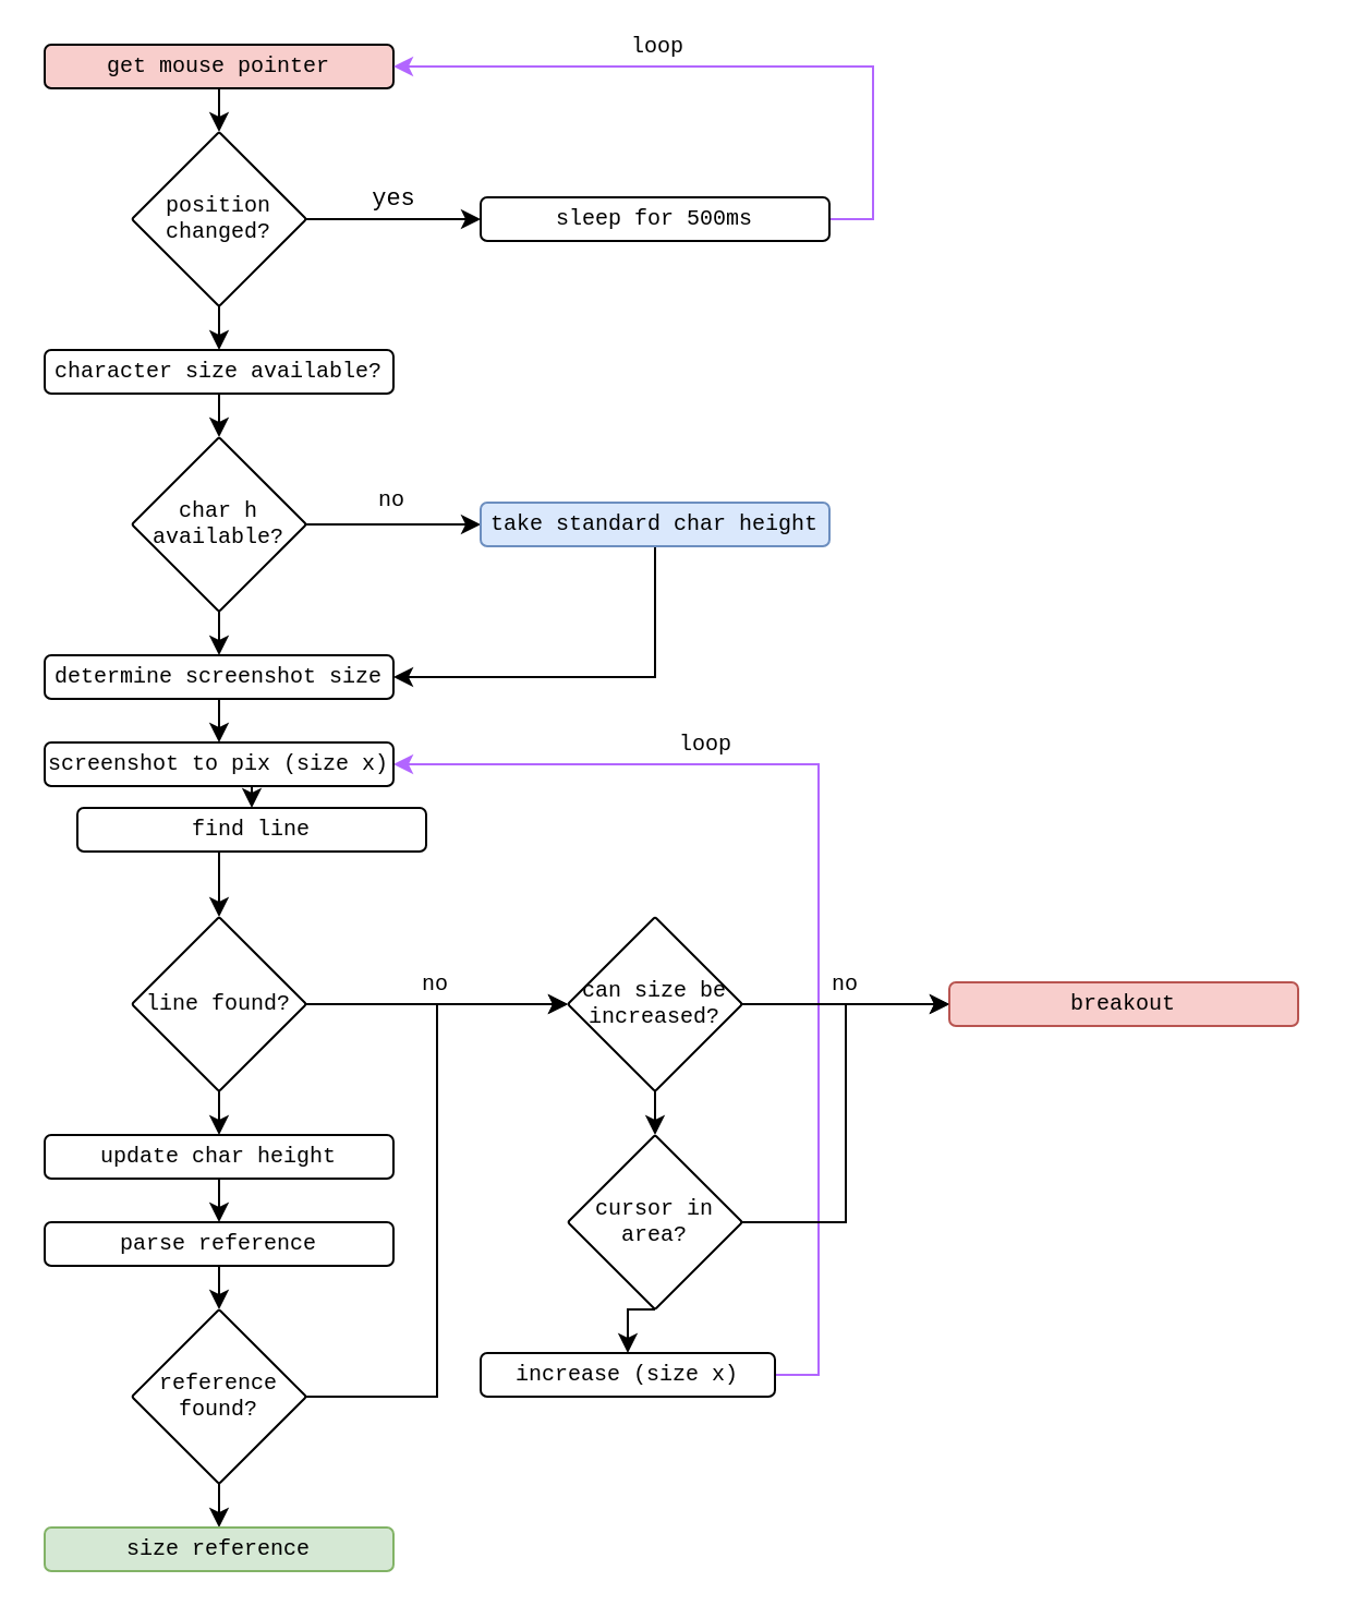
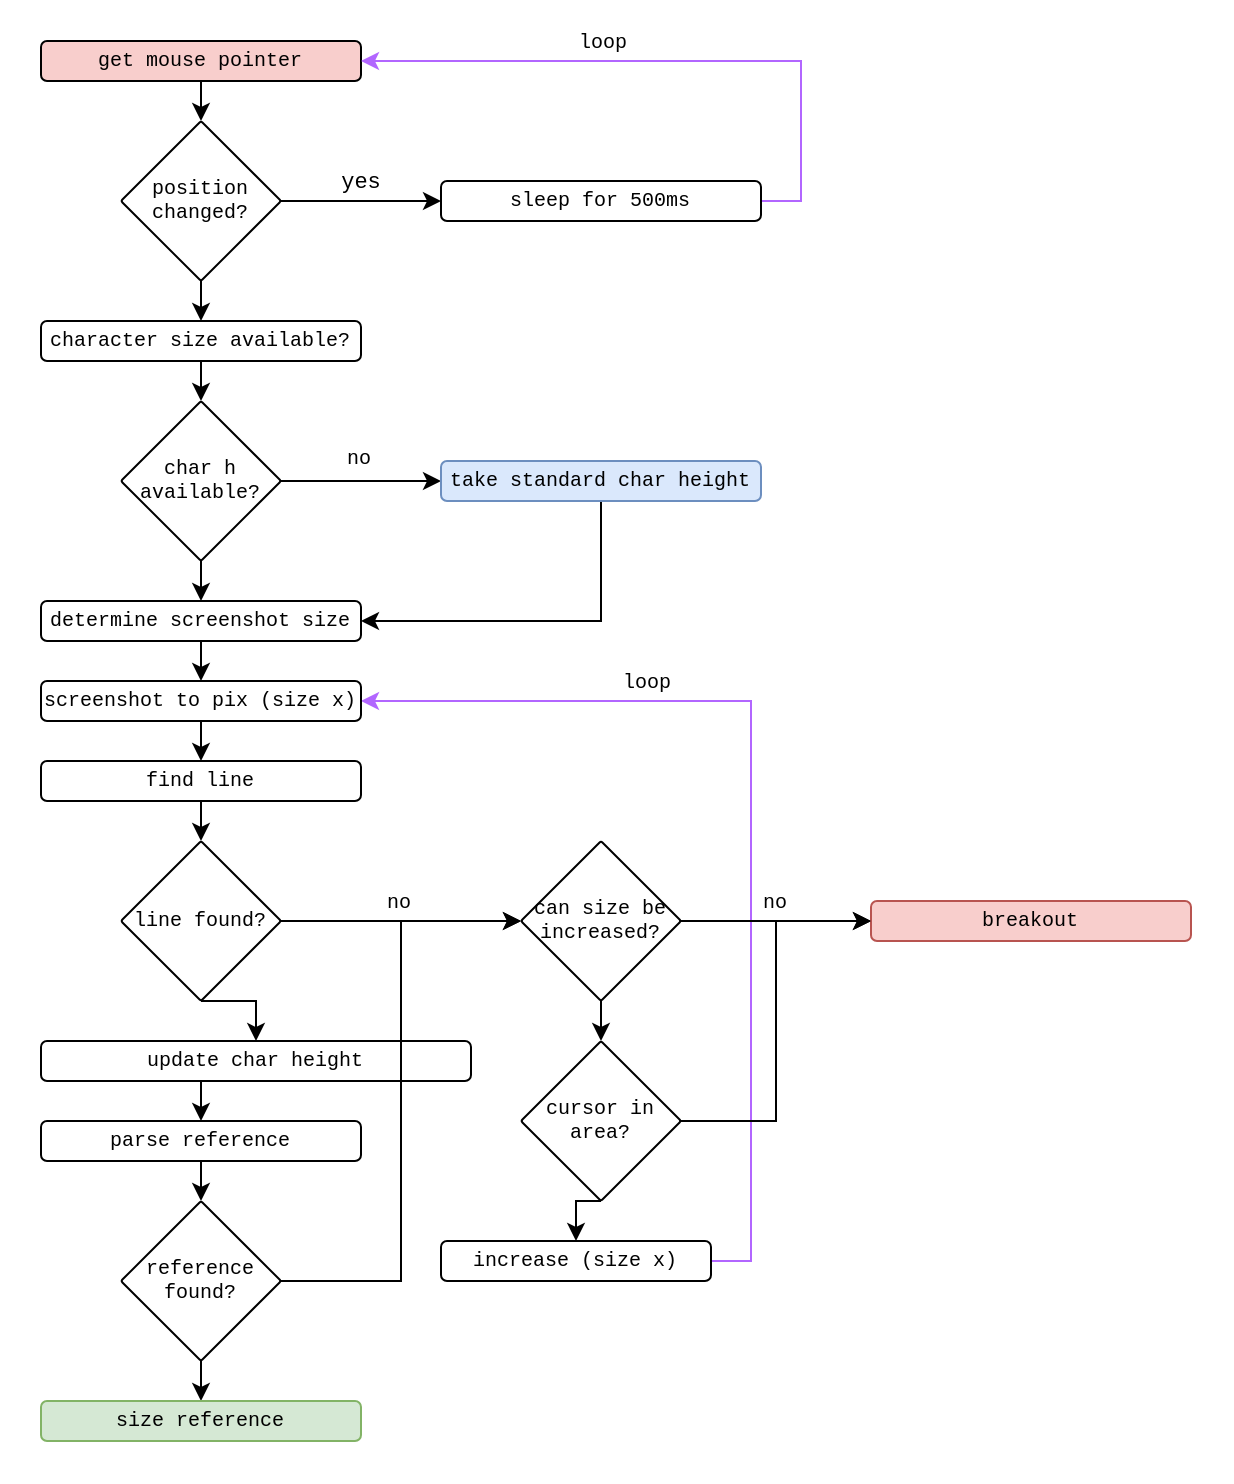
- <mxCell id="24" value="find line" style="rounded=1;whiteSpace=wrap;html=1;fontFamily=Courier New;fontSize=10;" vertex="1" parent="1"><mxGeometry x="35" y="370" width="160" height="20" as="geometry" /></mxCell>
+ <mxCell id="24" value="find line" style="rounded=1;whiteSpace=wrap;html=1;fontFamily=Courier New;fontSize=10;" vertex="1" parent="1"><mxGeometry x="20" y="380" width="160" height="20" as="geometry" /></mxCell>
- <mxCell id="31" value="update char height" style="rounded=1;whiteSpace=wrap;html=1;fontFamily=Courier New;fontSize=10;" vertex="1" parent="1"><mxGeometry x="20" y="520" width="160" height="20" as="geometry" /></mxCell>
+ <mxCell id="31" value="update char height" style="rounded=1;whiteSpace=wrap;html=1;fontFamily=Courier New;fontSize=10;" vertex="1" parent="1"><mxGeometry x="20" y="520" width="215" height="20" as="geometry" /></mxCell>
